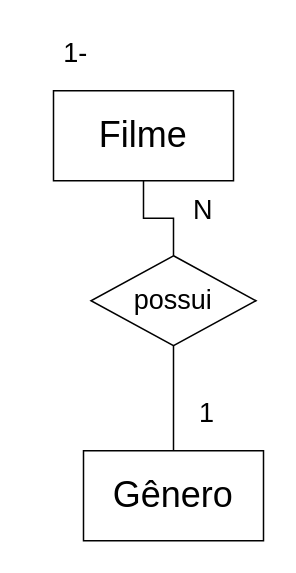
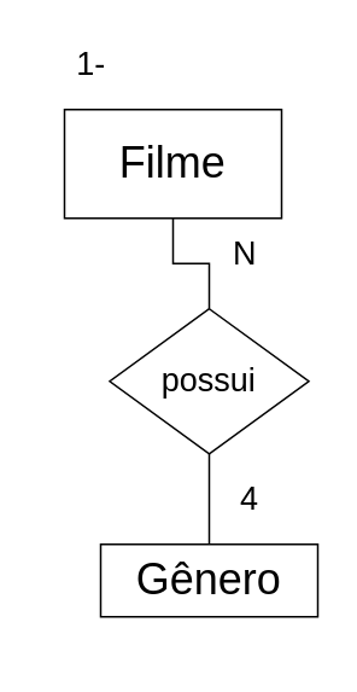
- <mxCell id="6" value="&lt;font style=&quot;font-size: 18px;&quot;&gt;possui&lt;/font&gt;" style="rhombus;whiteSpace=wrap;html=1;" vertex="1" parent="1"><mxGeometry x="60" y="170" width="110" height="60" as="geometry" /></mxCell>
+ <mxCell id="6" value="&lt;font style=&quot;font-size: 18px;&quot;&gt;possui&lt;/font&gt;" style="rhombus;whiteSpace=wrap;html=1;" vertex="1" parent="1"><mxGeometry x="60" y="170" width="110" height="80" as="geometry" /></mxCell>
- <mxCell id="8" value="&lt;font style=&quot;font-size: 18px;&quot;&gt;1&lt;/font&gt;" style="text;html=1;strokeColor=none;fillColor=none;align=center;verticalAlign=middle;whiteSpace=wrap;rounded=0;" vertex="1" parent="1"><mxGeometry x="120" y="260" width="35" height="30" as="geometry" /></mxCell>
+ <mxCell id="8" value="&lt;font style=&quot;font-size: 18px;&quot;&gt;4&lt;/font&gt;" style="text;html=1;strokeColor=none;fillColor=none;align=center;verticalAlign=middle;whiteSpace=wrap;rounded=0;" vertex="1" parent="1"><mxGeometry x="120" y="260" width="35" height="30" as="geometry" /></mxCell>
- <mxCell id="4" value="&lt;font style=&quot;font-size: 24px;&quot;&gt;Gênero&lt;/font&gt;" style="rounded=0;whiteSpace=wrap;html=1;" vertex="1" parent="1"><mxGeometry x="55" y="300" width="120" height="60" as="geometry" /></mxCell>
+ <mxCell id="4" value="&lt;font style=&quot;font-size: 24px;&quot;&gt;Gênero&lt;/font&gt;" style="rounded=0;whiteSpace=wrap;html=1;" vertex="1" parent="1"><mxGeometry x="55" y="300" width="120" height="40" as="geometry" /></mxCell>
